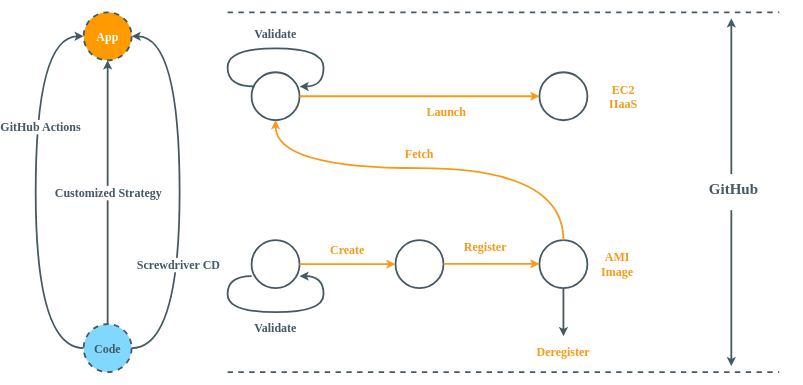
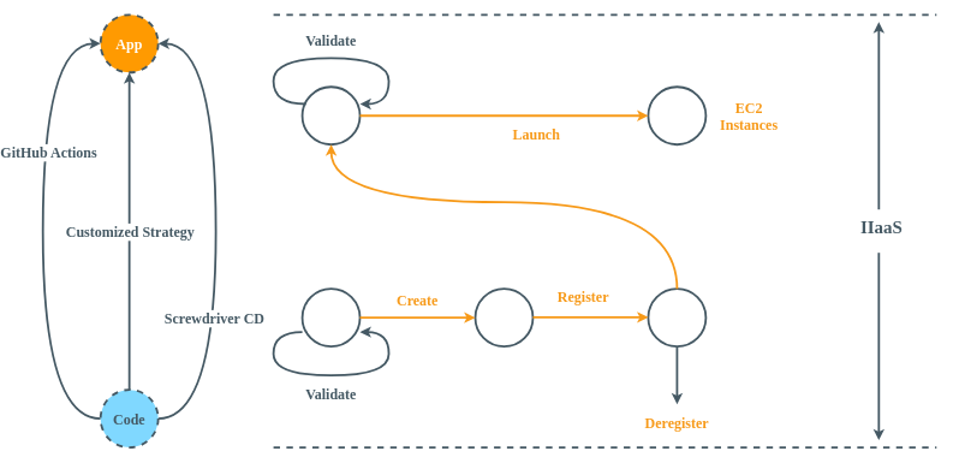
- <mxCell id="33" value="&lt;b&gt;&lt;font style=&quot;font-size: 20px;&quot;&gt;&lt;font color=&quot;#f79a19&quot;&gt;EC2 IIaaS&lt;/font&gt;&lt;br&gt;&lt;/font&gt;&lt;/b&gt;" style="text;html=1;strokeColor=none;fillColor=none;align=center;verticalAlign=middle;whiteSpace=wrap;rounded=0;fontFamily=Ubuntu;" parent="1" vertex="1"><mxGeometry x="970" y="145" width="60" height="30" as="geometry" /></mxCell>
+ <mxCell id="33" value="&lt;b&gt;&lt;font style=&quot;font-size: 20px;&quot;&gt;&lt;font color=&quot;#f79a19&quot;&gt;EC2 Instances&lt;/font&gt;&lt;br&gt;&lt;/font&gt;&lt;/b&gt;" style="text;html=1;strokeColor=none;fillColor=none;align=center;verticalAlign=middle;whiteSpace=wrap;rounded=0;fontFamily=Ubuntu;" parent="1" vertex="1"><mxGeometry x="970" y="145" width="60" height="30" as="geometry" /></mxCell>
- <mxCell id="29" value="&lt;b&gt;&lt;font style=&quot;font-size: 20px;&quot;&gt;&lt;font color=&quot;#f79a19&quot;&gt;Fetch&lt;/font&gt;&lt;br&gt;&lt;/font&gt;&lt;/b&gt;" style="text;html=1;strokeColor=none;fillColor=none;align=center;verticalAlign=middle;whiteSpace=wrap;rounded=0;fontFamily=Ubuntu;" parent="1" vertex="1"><mxGeometry x="630" y="240" width="60" height="30" as="geometry" /></mxCell>
- <mxCell id="32" value="&lt;b&gt;&lt;font color=&quot;#455964&quot; style=&quot;font-size: 25px;&quot;&gt;GitHub&lt;/font&gt;&lt;/b&gt;" style="text;html=1;strokeColor=none;fillColor=none;align=center;verticalAlign=middle;whiteSpace=wrap;rounded=0;fontFamily=Ubuntu;" parent="1" vertex="1"><mxGeometry x="1090" y="300" width="188" height="30" as="geometry" /></mxCell>
+ <mxCell id="32" value="&lt;b&gt;&lt;font color=&quot;#455964&quot; style=&quot;font-size: 25px;&quot;&gt;IIaaS&lt;/font&gt;&lt;/b&gt;" style="text;html=1;strokeColor=none;fillColor=none;align=center;verticalAlign=middle;whiteSpace=wrap;rounded=0;fontFamily=Ubuntu;" parent="1" vertex="1"><mxGeometry x="1090" y="300" width="188" height="30" as="geometry" /></mxCell>
- <mxCell id="34" value="&lt;b&gt;&lt;font style=&quot;font-size: 20px;&quot;&gt;&lt;font color=&quot;#f79a19&quot;&gt;AMI Image&lt;/font&gt;&lt;br&gt;&lt;/font&gt;&lt;/b&gt;" style="text;html=1;strokeColor=none;fillColor=none;align=center;verticalAlign=middle;whiteSpace=wrap;rounded=0;fontFamily=Ubuntu;" parent="1" vertex="1"><mxGeometry x="960" y="425" width="60" height="30" as="geometry" /></mxCell>
